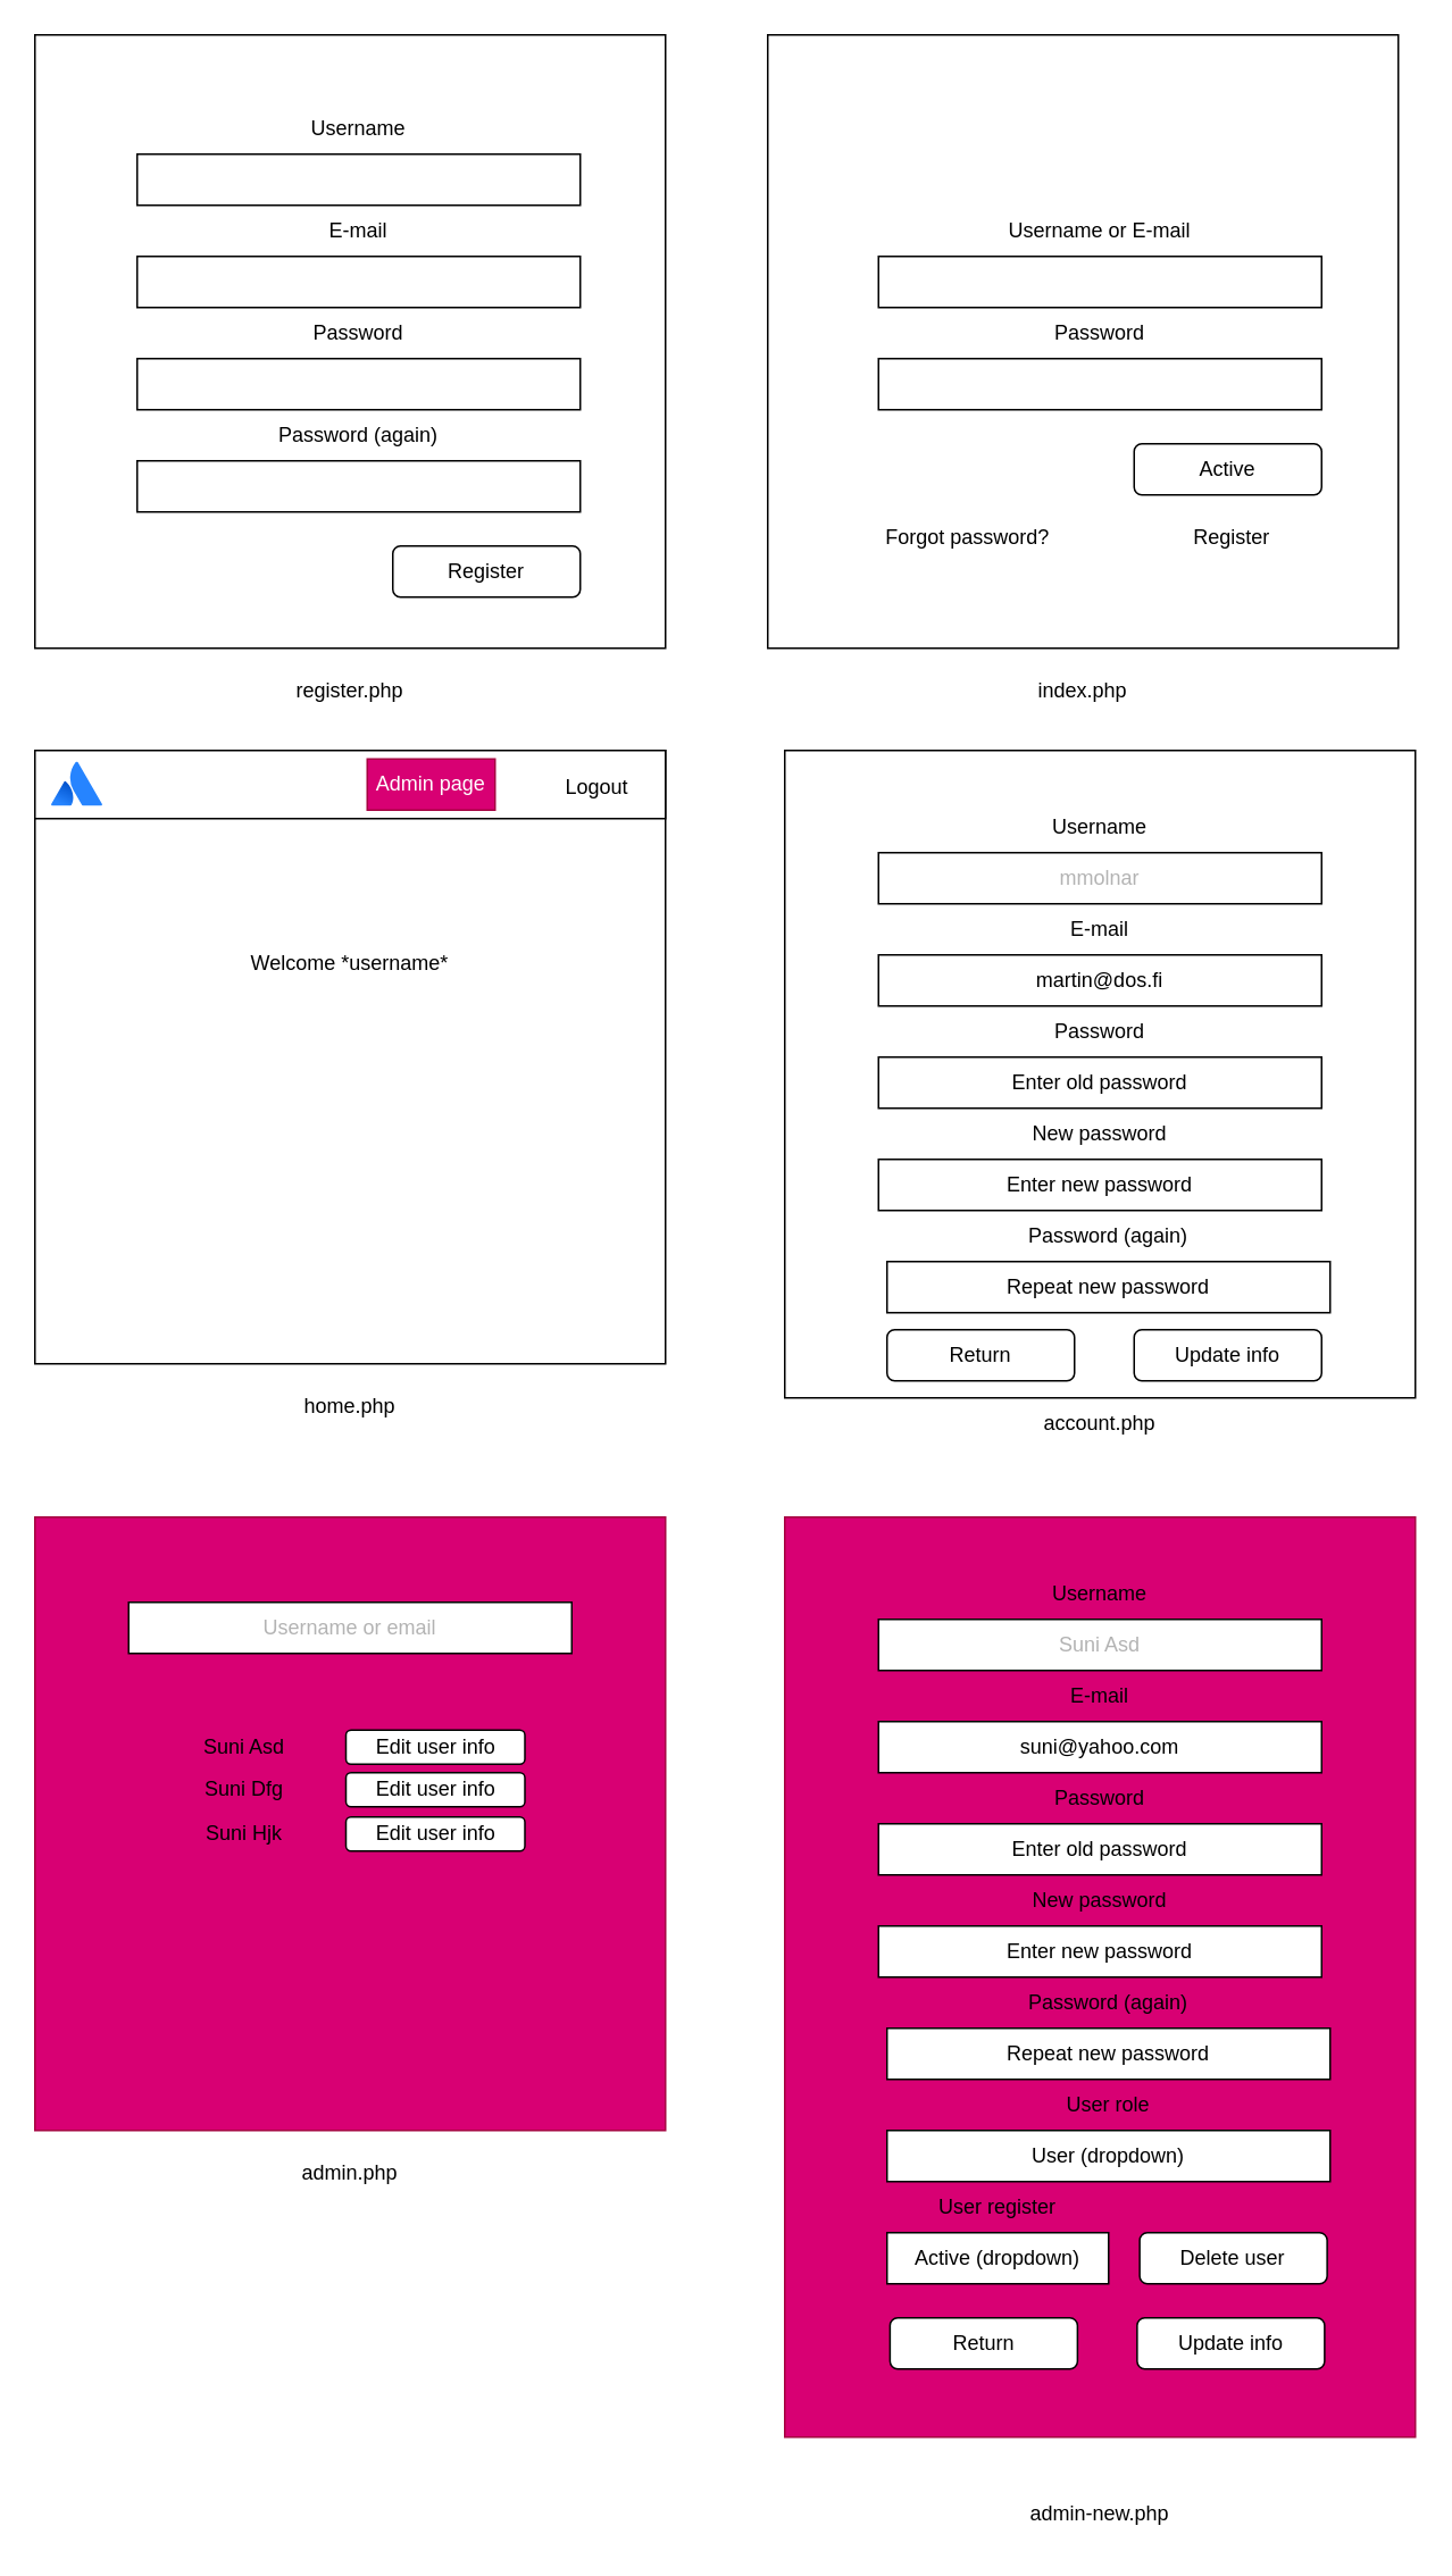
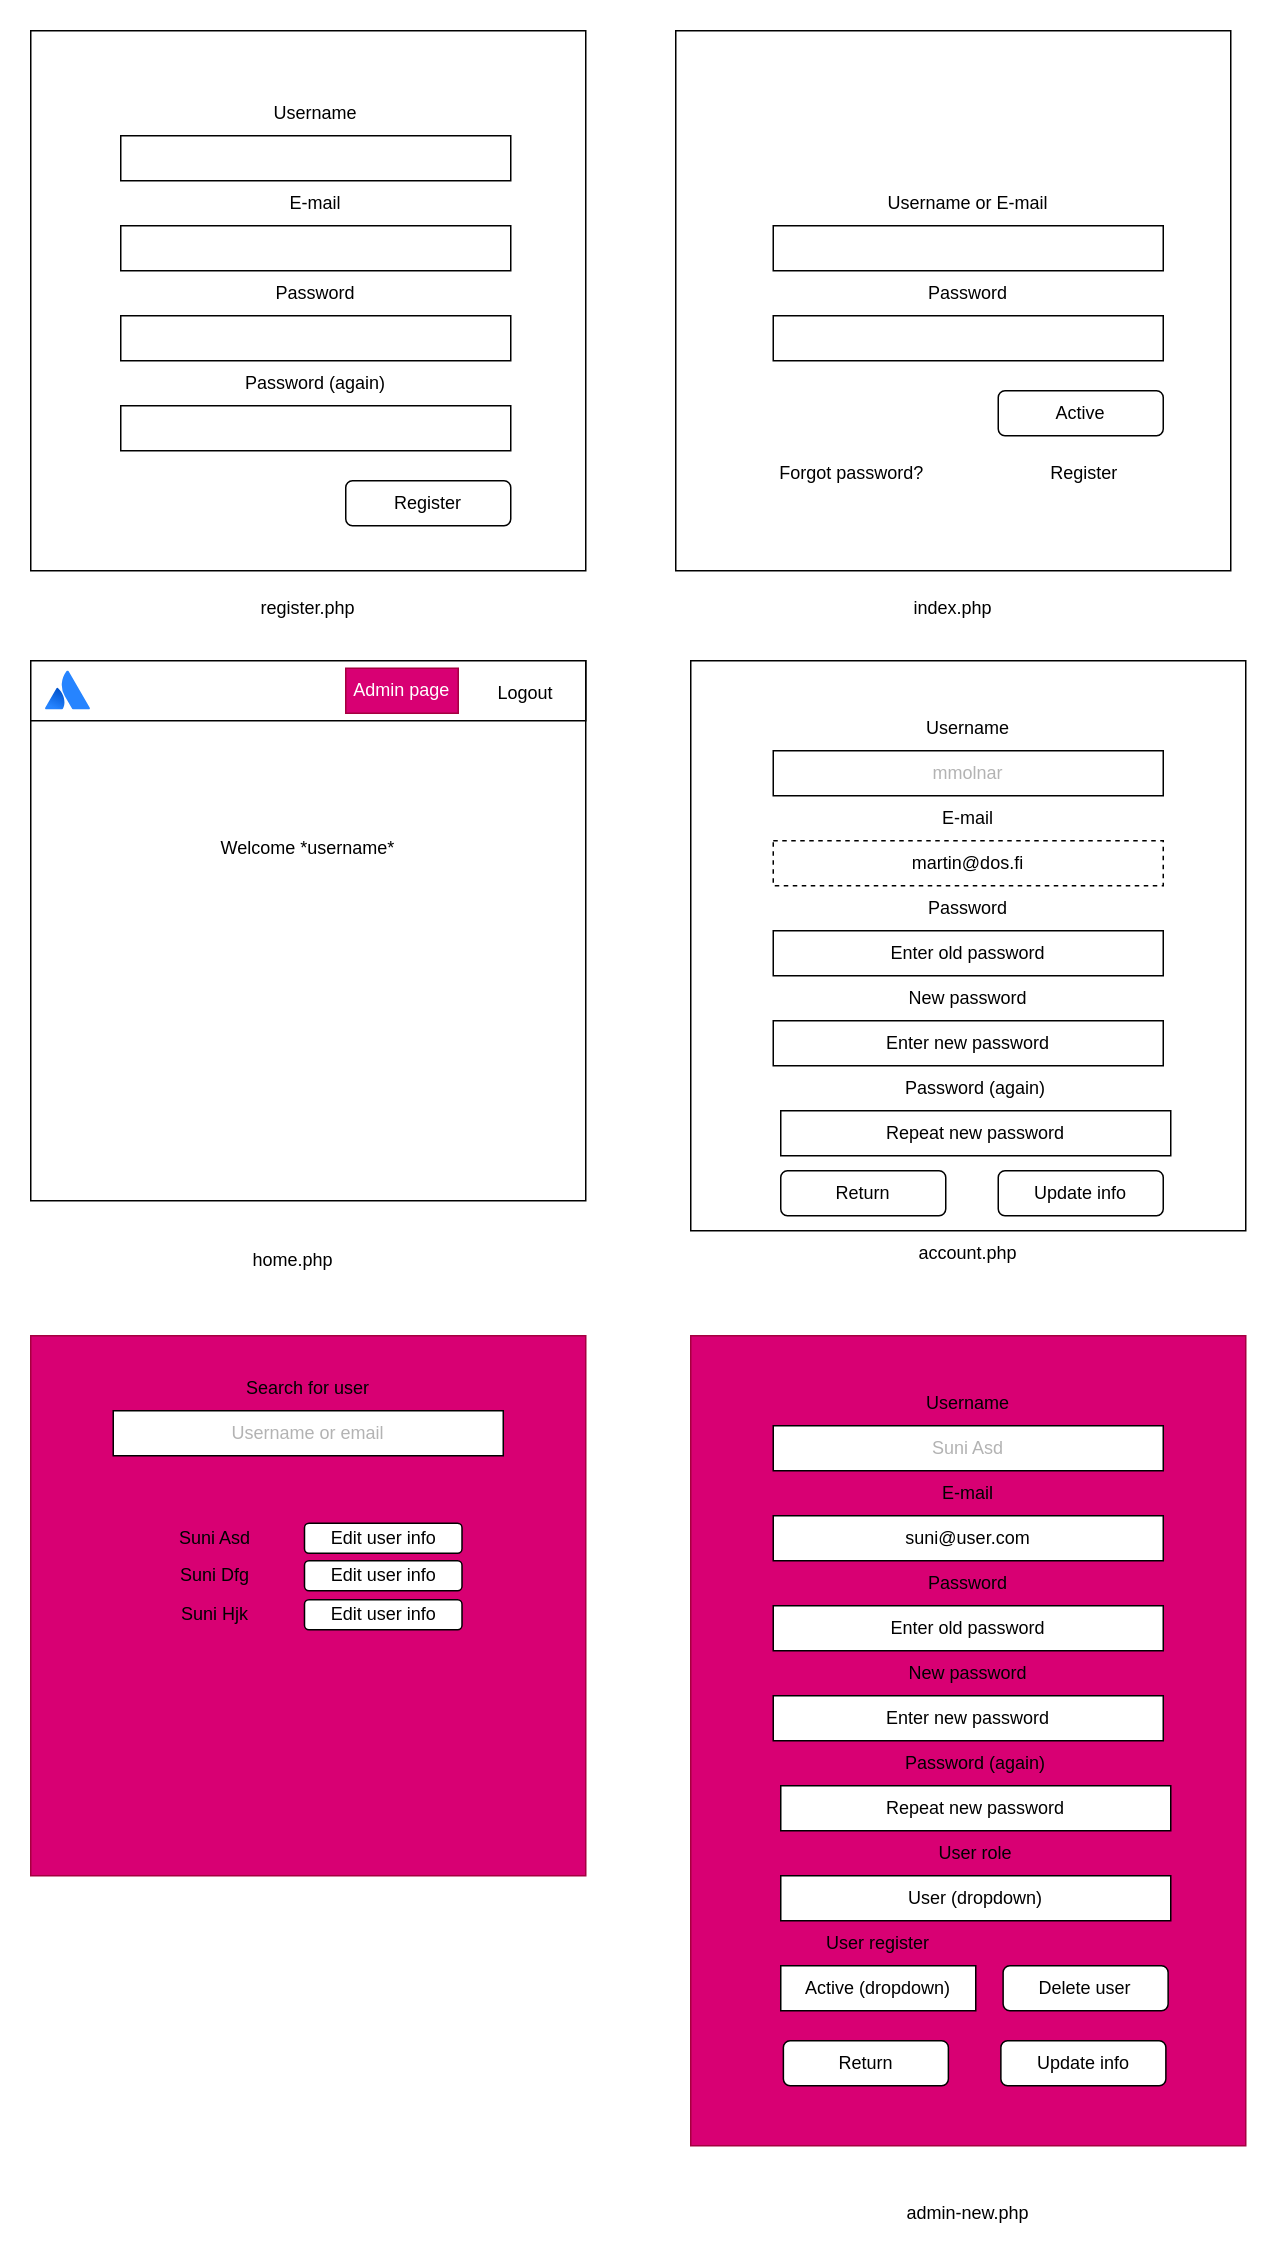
- <mxCell id="34" value="Admin page" style="text;html=1;strokeColor=#A50040;fillColor=#d80073;align=center;verticalAlign=middle;whiteSpace=wrap;rounded=0;fontColor=#ffffff;" parent="1" vertex="1"><mxGeometry x="215" y="445" width="75" height="30" as="geometry" /></mxCell>
+ <mxCell id="34" value="Admin page" style="text;html=1;strokeColor=#A50040;fillColor=#d80073;align=center;verticalAlign=middle;whiteSpace=wrap;rounded=0;fontColor=#ffffff;" parent="1" vertex="1"><mxGeometry x="230" y="445" width="75" height="30" as="geometry" /></mxCell>
- <mxCell id="37" value="martin@dos.fi" style="rounded=0;whiteSpace=wrap;html=1;" parent="1" vertex="1"><mxGeometry x="515" y="560" width="260" height="30" as="geometry" /></mxCell>
+ <mxCell id="37" value="martin@dos.fi" style="rounded=0;whiteSpace=wrap;html=1;dashed=1;" parent="1" vertex="1"><mxGeometry x="515" y="560" width="260" height="30" as="geometry" /></mxCell>
- <mxCell id="7" value="home.php" style="text;html=1;strokeColor=none;fillColor=none;align=center;verticalAlign=middle;whiteSpace=wrap;rounded=0;" parent="1" vertex="1"><mxGeometry x="20" y="810" width="370" height="30" as="geometry" /></mxCell>
+ <mxCell id="7" value="home.php" style="text;html=1;strokeColor=none;fillColor=none;align=center;verticalAlign=middle;whiteSpace=wrap;rounded=0;" parent="1" vertex="1"><mxGeometry x="10" y="825" width="370" height="30" as="geometry" /></mxCell>
+ <mxCell id="48" value="Search for user" style="text;html=1;strokeColor=none;fillColor=none;align=center;verticalAlign=middle;whiteSpace=wrap;rounded=0;" parent="1" vertex="1"><mxGeometry x="75" y="910" width="260" height="30" as="geometry" /></mxCell>
- <mxCell id="59" value="suni@yahoo.com" style="rounded=0;whiteSpace=wrap;html=1;" parent="1" vertex="1"><mxGeometry x="515" y="1010" width="260" height="30" as="geometry" /></mxCell>
+ <mxCell id="59" value="suni@user.com" style="rounded=0;whiteSpace=wrap;html=1;" parent="1" vertex="1"><mxGeometry x="515" y="1010" width="260" height="30" as="geometry" /></mxCell>
- <mxCell id="11" value="admin.php" style="text;html=1;strokeColor=none;fillColor=none;align=center;verticalAlign=middle;whiteSpace=wrap;rounded=0;" parent="1" vertex="1"><mxGeometry x="20" y="1260" width="370" height="30" as="geometry" /></mxCell>
